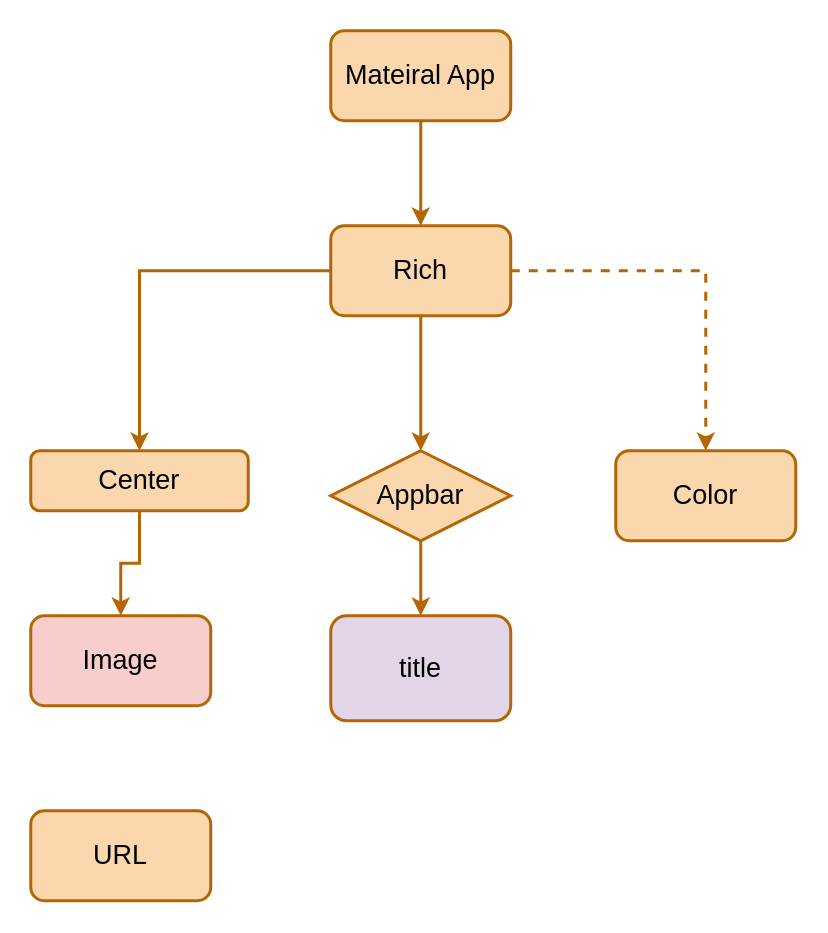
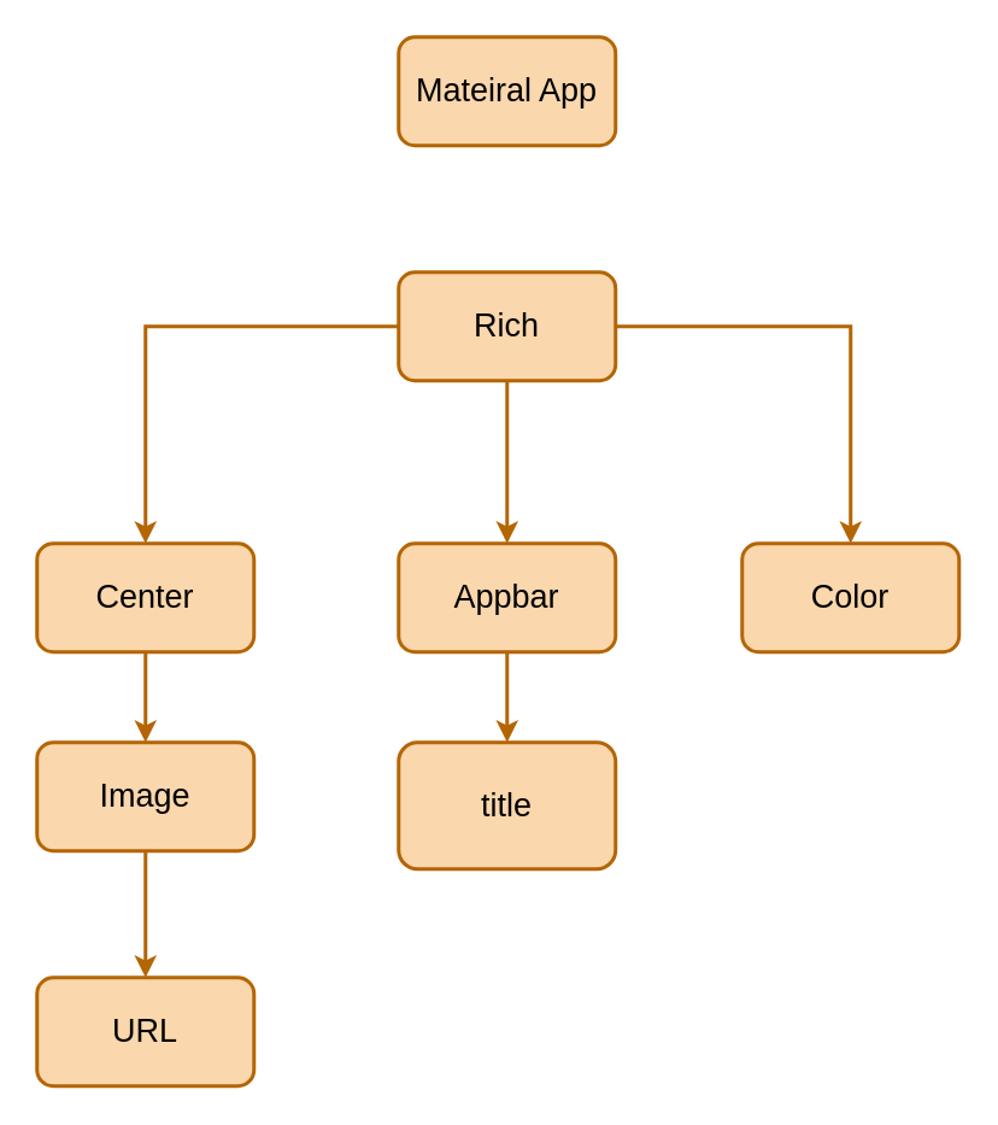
- <mxCell id="2" value="" style="edgeStyle=orthogonalEdgeStyle;rounded=0;orthogonalLoop=1;jettySize=auto;html=1;fontSize=18;fillColor=#fad7ac;strokeColor=#b46504;strokeWidth=2;" parent="1" source="3" target="7" edge="1"><mxGeometry relative="1" as="geometry" /></mxCell>
- <mxCell id="6" value="" style="edgeStyle=orthogonalEdgeStyle;rounded=0;orthogonalLoop=1;jettySize=auto;html=1;fontSize=18;fillColor=#fad7ac;strokeColor=#b46504;strokeWidth=2;dashed=1;" parent="1" source="7" target="13" edge="1"><mxGeometry relative="1" as="geometry" /></mxCell>
+ <mxCell id="6" value="" style="edgeStyle=orthogonalEdgeStyle;rounded=0;orthogonalLoop=1;jettySize=auto;html=1;fontSize=18;fillColor=#fad7ac;strokeColor=#b46504;strokeWidth=2;" parent="1" source="7" target="13" edge="1"><mxGeometry relative="1" as="geometry" /></mxCell>
- <mxCell id="12" value="&lt;span style=&quot;font-size: 18px;&quot;&gt;Center&lt;/span&gt;" style="rounded=1;whiteSpace=wrap;html=1;fillColor=#fad7ac;strokeColor=#b46504;strokeWidth=2;" parent="1" vertex="1"><mxGeometry x="20" y="300" width="145" height="40" as="geometry" /></mxCell>
+ <mxCell id="12" value="&lt;span style=&quot;font-size: 18px;&quot;&gt;Center&lt;/span&gt;" style="rounded=1;whiteSpace=wrap;html=1;fillColor=#fad7ac;strokeColor=#b46504;strokeWidth=2;" parent="1" vertex="1"><mxGeometry x="20" y="300" width="120" height="60" as="geometry" /></mxCell>
- <mxCell id="9" value="&lt;font style=&quot;font-size: 18px;&quot;&gt;Appbar&lt;/font&gt;" style="rhombus;whiteSpace=wrap;html=1;fillColor=#fad7ac;strokeColor=#b46504;strokeWidth=2;" parent="1" vertex="1"><mxGeometry x="220" y="300" width="120" height="60" as="geometry" /></mxCell>
+ <mxCell id="9" value="&lt;font style=&quot;font-size: 18px;&quot;&gt;Appbar&lt;/font&gt;" style="rounded=1;whiteSpace=wrap;html=1;fillColor=#fad7ac;strokeColor=#b46504;strokeWidth=2;" parent="1" vertex="1"><mxGeometry x="220" y="300" width="120" height="60" as="geometry" /></mxCell>
- <mxCell id="15" value="&lt;span style=&quot;font-size: 18px;&quot;&gt;Image&lt;/span&gt;" style="rounded=1;whiteSpace=wrap;html=1;fillColor=#f8cecc;strokeColor=#b46504;strokeWidth=2;" parent="1" vertex="1"><mxGeometry x="20" y="410" width="120" height="60" as="geometry" /></mxCell>
+ <mxCell id="15" value="&lt;span style=&quot;font-size: 18px;&quot;&gt;Image&lt;/span&gt;" style="rounded=1;whiteSpace=wrap;html=1;fillColor=#fad7ac;strokeColor=#b46504;strokeWidth=2;" parent="1" vertex="1"><mxGeometry x="20" y="410" width="120" height="60" as="geometry" /></mxCell>
- <mxCell id="10" value="&lt;font style=&quot;font-size: 18px;&quot;&gt;title&lt;/font&gt;" style="rounded=1;whiteSpace=wrap;html=1;fillColor=#e1d5e7;strokeColor=#b46504;strokeWidth=2;" parent="1" vertex="1"><mxGeometry x="220" y="410" width="120" height="70" as="geometry" /></mxCell>
+ <mxCell id="10" value="&lt;font style=&quot;font-size: 18px;&quot;&gt;title&lt;/font&gt;" style="rounded=1;whiteSpace=wrap;html=1;fillColor=#fad7ac;strokeColor=#b46504;strokeWidth=2;" parent="1" vertex="1"><mxGeometry x="220" y="410" width="120" height="70" as="geometry" /></mxCell>
+ <mxCell id="14" value="" style="edgeStyle=orthogonalEdgeStyle;rounded=0;orthogonalLoop=1;jettySize=auto;html=1;fontSize=18;fillColor=#fad7ac;strokeColor=#b46504;strokeWidth=2;" parent="1" source="15" target="16" edge="1"><mxGeometry relative="1" as="geometry" /></mxCell>
